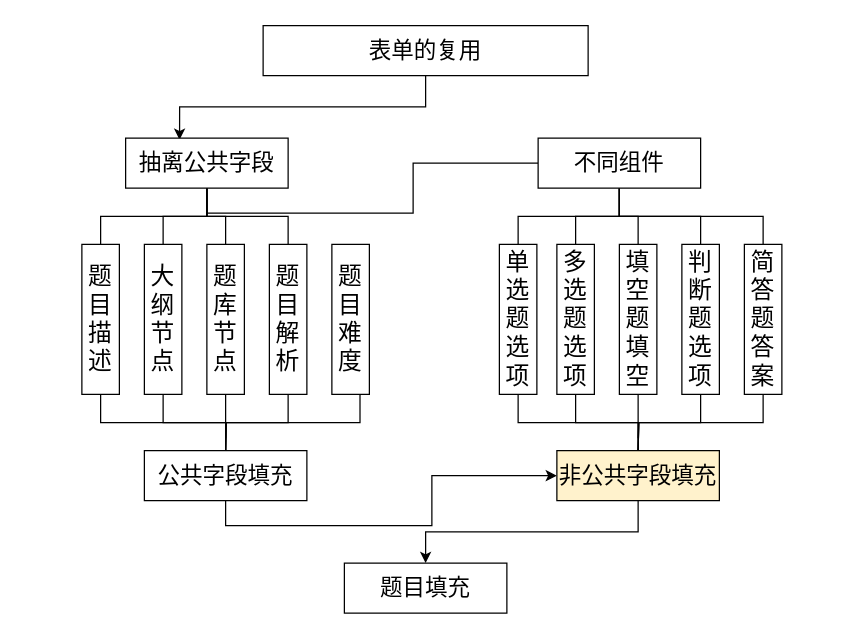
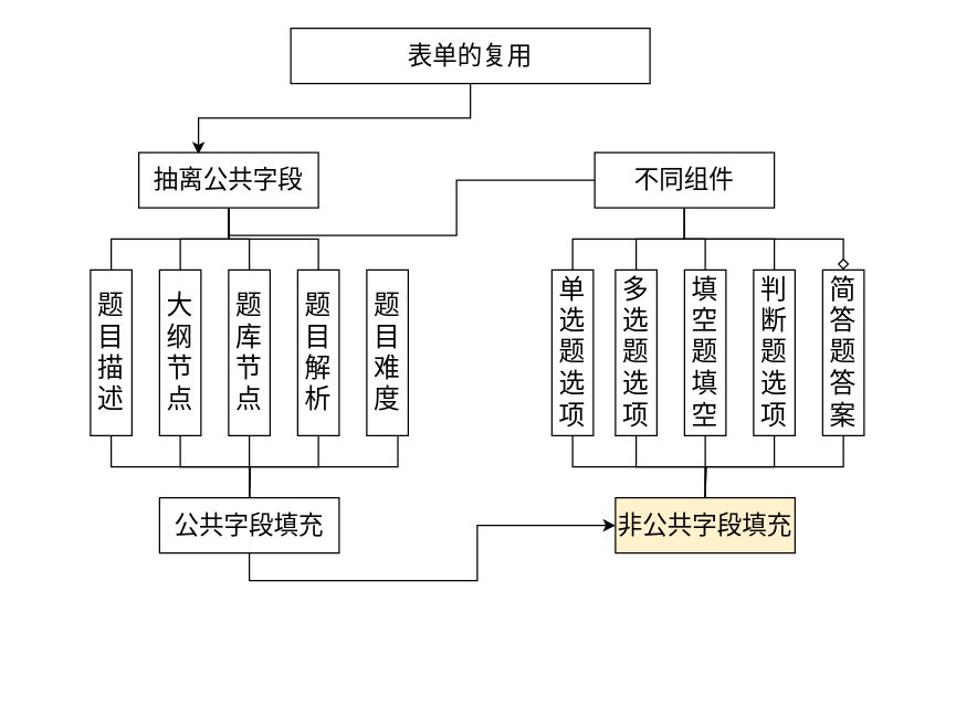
- <mxCell id="14" style="edgeStyle=orthogonalEdgeStyle;rounded=0;orthogonalLoop=1;jettySize=auto;html=1;exitX=0.5;exitY=1;exitDx=0;exitDy=0;entryX=0;entryY=0.5;entryDx=0;entryDy=0;fontSize=18;endArrow=none;endFill=0;" edge="1" parent="1" source="15" target="35"><mxGeometry relative="1" as="geometry" /></mxCell>
+ <mxCell id="14" style="edgeStyle=orthogonalEdgeStyle;rounded=0;orthogonalLoop=1;jettySize=auto;html=1;exitX=0.5;exitY=1;exitDx=0;exitDy=0;entryX=0;entryY=0.5;entryDx=0;entryDy=0;fontSize=18;endArrow=diamond;endFill=0;" edge="1" parent="1" source="15" target="35"><mxGeometry relative="1" as="geometry" /></mxCell>
- <mxCell id="38" style="edgeStyle=orthogonalEdgeStyle;rounded=0;orthogonalLoop=1;jettySize=auto;html=1;exitX=0.5;exitY=1;exitDx=0;exitDy=0;entryX=0.5;entryY=0;entryDx=0;entryDy=0;fontSize=18;endArrow=classic;endFill=1;" edge="1" parent="1" source="39" target="40"><mxGeometry relative="1" as="geometry" /></mxCell>
- <mxCell id="40" value="题目填充" style="rounded=0;whiteSpace=wrap;html=1;fontSize=18;" vertex="1" parent="1"><mxGeometry x="275" y="450" width="130" height="40" as="geometry" /></mxCell>
